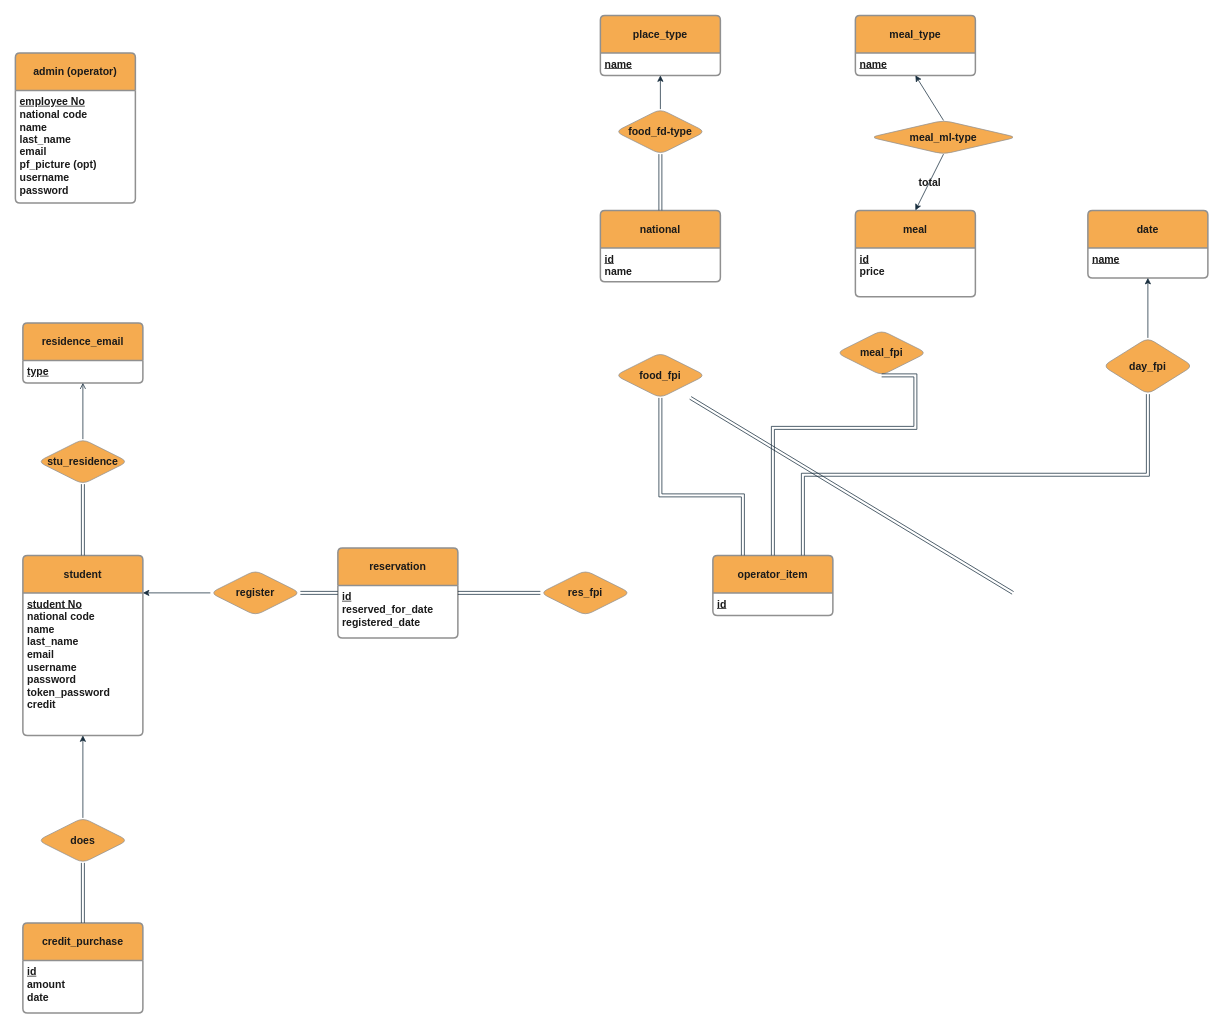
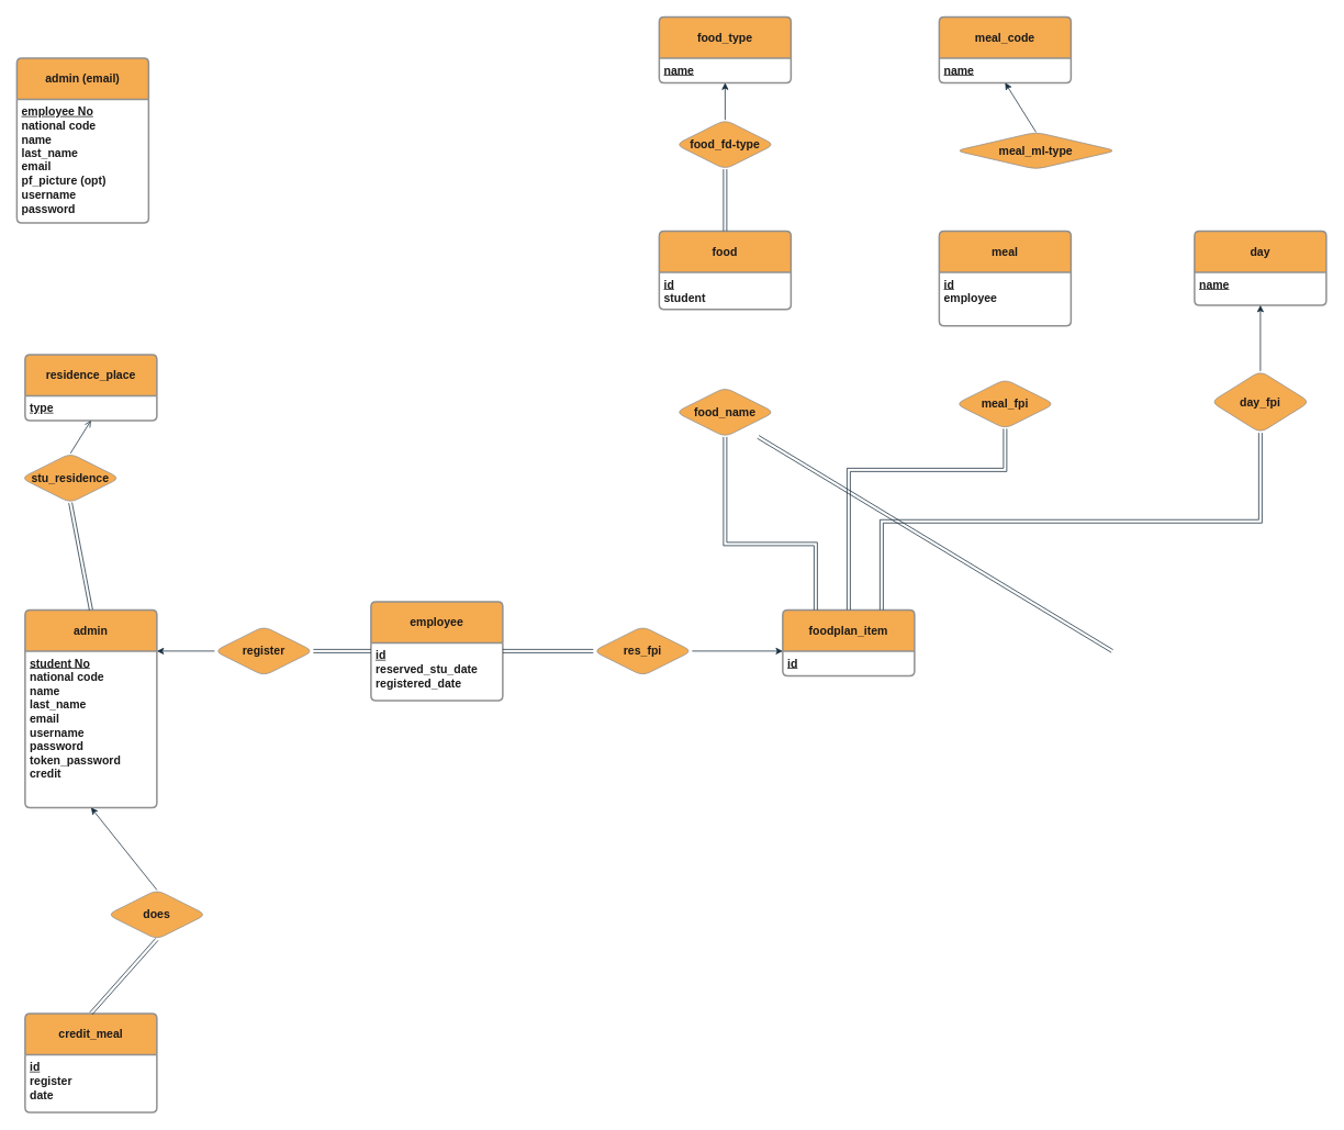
- <mxCell id="35" value="place_type" style="swimlane;childLayout=stackLayout;horizontal=1;startSize=50;horizontalStack=0;rounded=1;fontSize=14;fontStyle=1;strokeWidth=2;resizeParent=0;resizeLast=1;shadow=0;dashed=0;align=center;arcSize=4;whiteSpace=wrap;html=1;strokeColor=#909090;verticalAlign=middle;fontFamily=Helvetica;fontColor=#1A1A1A;labelBackgroundColor=none;fillColor=#F5AB50;" parent="1" vertex="1"><mxGeometry x="800" y="20" width="160" height="80" as="geometry" /></mxCell>
+ <mxCell id="35" value="food_type" style="swimlane;childLayout=stackLayout;horizontal=1;startSize=50;horizontalStack=0;rounded=1;fontSize=14;fontStyle=1;strokeWidth=2;resizeParent=0;resizeLast=1;shadow=0;dashed=0;align=center;arcSize=4;whiteSpace=wrap;html=1;strokeColor=#909090;verticalAlign=middle;fontFamily=Helvetica;fontColor=#1A1A1A;labelBackgroundColor=none;fillColor=#F5AB50;" parent="1" vertex="1"><mxGeometry x="800" y="20" width="160" height="80" as="geometry" /></mxCell>
- <mxCell id="40" value="meal_type" style="swimlane;childLayout=stackLayout;horizontal=1;startSize=50;horizontalStack=0;rounded=1;fontSize=14;fontStyle=1;strokeWidth=2;resizeParent=0;resizeLast=1;shadow=0;dashed=0;align=center;arcSize=4;whiteSpace=wrap;html=1;strokeColor=#909090;verticalAlign=middle;fontFamily=Helvetica;fontColor=#1A1A1A;labelBackgroundColor=none;fillColor=#F5AB50;" parent="1" vertex="1"><mxGeometry x="1140" y="20" width="160" height="80" as="geometry" /></mxCell>
+ <mxCell id="40" value="meal_code" style="swimlane;childLayout=stackLayout;horizontal=1;startSize=50;horizontalStack=0;rounded=1;fontSize=14;fontStyle=1;strokeWidth=2;resizeParent=0;resizeLast=1;shadow=0;dashed=0;align=center;arcSize=4;whiteSpace=wrap;html=1;strokeColor=#909090;verticalAlign=middle;fontFamily=Helvetica;fontColor=#1A1A1A;labelBackgroundColor=none;fillColor=#F5AB50;" parent="1" vertex="1"><mxGeometry x="1140" y="20" width="160" height="80" as="geometry" /></mxCell>
- <mxCell id="2" value="admin (operator)" style="swimlane;childLayout=stackLayout;horizontal=1;startSize=50;horizontalStack=0;rounded=1;fontSize=14;fontStyle=1;strokeWidth=2;resizeParent=0;resizeLast=1;shadow=0;dashed=0;align=center;arcSize=4;whiteSpace=wrap;html=1;strokeColor=#909090;verticalAlign=middle;fontFamily=Helvetica;fontColor=#1A1A1A;labelBackgroundColor=none;fillColor=#F5AB50;" parent="1" vertex="1"><mxGeometry x="20" y="70" width="160" height="200" as="geometry" /></mxCell>
+ <mxCell id="2" value="admin (email)" style="swimlane;childLayout=stackLayout;horizontal=1;startSize=50;horizontalStack=0;rounded=1;fontSize=14;fontStyle=1;strokeWidth=2;resizeParent=0;resizeLast=1;shadow=0;dashed=0;align=center;arcSize=4;whiteSpace=wrap;html=1;strokeColor=#909090;verticalAlign=middle;fontFamily=Helvetica;fontColor=#1A1A1A;labelBackgroundColor=none;fillColor=#F5AB50;" parent="1" vertex="1"><mxGeometry x="20" y="70" width="160" height="200" as="geometry" /></mxCell>
- <mxCell id="44" value="" style="endArrow=classic;html=1;rounded=0;fontFamily=Helvetica;fontSize=14;fontColor=default;fontStyle=1;labelBackgroundColor=none;exitX=0.5;exitY=1;exitDx=0;exitDy=0;entryX=0.5;entryY=0;entryDx=0;entryDy=0;strokeColor=#182E3E;" parent="1" source="42" target="10" edge="1"><mxGeometry relative="1" as="geometry"><mxPoint x="380" y="170" as="sourcePoint" /><mxPoint x="480" y="170" as="targetPoint" /></mxGeometry></mxCell>
- <mxCell id="45" value="total" style="edgeLabel;resizable=0;html=1;;align=center;verticalAlign=middle;rounded=1;strokeColor=#909090;fontFamily=Helvetica;fontSize=14;fontColor=#1A1A1A;fontStyle=1;labelBackgroundColor=none;fillColor=#F5AB50;" parent="44" connectable="0" vertex="1"><mxGeometry relative="1" as="geometry" /></mxCell>
- <mxCell id="8" value="&lt;span style=&quot;font-size: 14px; text-wrap: nowrap;&quot;&gt;national&lt;/span&gt;" style="swimlane;childLayout=stackLayout;horizontal=1;startSize=50;horizontalStack=0;rounded=1;fontSize=14;fontStyle=1;strokeWidth=2;resizeParent=0;resizeLast=1;shadow=0;dashed=0;align=center;arcSize=4;whiteSpace=wrap;html=1;strokeColor=#909090;verticalAlign=middle;fontFamily=Helvetica;fontColor=#1A1A1A;labelBackgroundColor=none;fillColor=#F5AB50;" parent="1" vertex="1"><mxGeometry x="800" y="280" width="160" height="95" as="geometry" /></mxCell>
+ <mxCell id="8" value="&lt;span style=&quot;font-size: 14px; text-wrap: nowrap;&quot;&gt;food&lt;/span&gt;" style="swimlane;childLayout=stackLayout;horizontal=1;startSize=50;horizontalStack=0;rounded=1;fontSize=14;fontStyle=1;strokeWidth=2;resizeParent=0;resizeLast=1;shadow=0;dashed=0;align=center;arcSize=4;whiteSpace=wrap;html=1;strokeColor=#909090;verticalAlign=middle;fontFamily=Helvetica;fontColor=#1A1A1A;labelBackgroundColor=none;fillColor=#F5AB50;" parent="1" vertex="1"><mxGeometry x="800" y="280" width="160" height="95" as="geometry" /></mxCell>
- <mxCell id="22" value="date" style="swimlane;childLayout=stackLayout;horizontal=1;startSize=50;horizontalStack=0;rounded=1;fontSize=14;fontStyle=1;strokeWidth=2;resizeParent=0;resizeLast=1;shadow=0;dashed=0;align=center;arcSize=4;whiteSpace=wrap;html=1;strokeColor=#909090;verticalAlign=middle;fontFamily=Helvetica;fontColor=#1A1A1A;labelBackgroundColor=none;fillColor=#F5AB50;" parent="1" vertex="1"><mxGeometry x="1450" y="280" width="160" height="90" as="geometry" /></mxCell>
+ <mxCell id="22" value="day" style="swimlane;childLayout=stackLayout;horizontal=1;startSize=50;horizontalStack=0;rounded=1;fontSize=14;fontStyle=1;strokeWidth=2;resizeParent=0;resizeLast=1;shadow=0;dashed=0;align=center;arcSize=4;whiteSpace=wrap;html=1;strokeColor=#909090;verticalAlign=middle;fontFamily=Helvetica;fontColor=#1A1A1A;labelBackgroundColor=none;fillColor=#F5AB50;" parent="1" vertex="1"><mxGeometry x="1450" y="280" width="160" height="90" as="geometry" /></mxCell>
- <mxCell id="9" value="&lt;u style=&quot;font-size: 14px;&quot;&gt;id&lt;/u&gt;&lt;div style=&quot;font-size: 14px;&quot;&gt;name&lt;/div&gt;" style="align=left;strokeColor=none;fillColor=none;spacingLeft=4;fontSize=14;verticalAlign=top;resizable=0;rotatable=0;part=1;html=1;rounded=1;fontFamily=Helvetica;fontColor=#1A1A1A;fontStyle=1;labelBackgroundColor=none;" parent="8" vertex="1"><mxGeometry y="50" width="160" height="45" as="geometry" /></mxCell>
+ <mxCell id="9" value="&lt;u style=&quot;font-size: 14px;&quot;&gt;id&lt;/u&gt;&lt;div style=&quot;font-size: 14px;&quot;&gt;student&lt;/div&gt;" style="align=left;strokeColor=none;fillColor=none;spacingLeft=4;fontSize=14;verticalAlign=top;resizable=0;rotatable=0;part=1;html=1;rounded=1;fontFamily=Helvetica;fontColor=#1A1A1A;fontStyle=1;labelBackgroundColor=none;" parent="8" vertex="1"><mxGeometry y="50" width="160" height="45" as="geometry" /></mxCell>
- <mxCell id="11" value="&lt;u style=&quot;font-size: 14px;&quot;&gt;id&lt;/u&gt;&lt;div style=&quot;font-size: 14px;&quot;&gt;&lt;div style=&quot;font-size: 14px;&quot;&gt;price&lt;/div&gt;&lt;/div&gt;" style="align=left;strokeColor=none;fillColor=none;spacingLeft=4;fontSize=14;verticalAlign=top;resizable=0;rotatable=0;part=1;html=1;rounded=1;fontFamily=Helvetica;fontColor=#1A1A1A;fontStyle=1;labelBackgroundColor=none;" parent="10" vertex="1"><mxGeometry y="50" width="160" height="65" as="geometry" /></mxCell>
+ <mxCell id="11" value="&lt;u style=&quot;font-size: 14px;&quot;&gt;id&lt;/u&gt;&lt;div style=&quot;font-size: 14px;&quot;&gt;&lt;div style=&quot;font-size: 14px;&quot;&gt;employee&lt;/div&gt;&lt;/div&gt;" style="align=left;strokeColor=none;fillColor=none;spacingLeft=4;fontSize=14;verticalAlign=top;resizable=0;rotatable=0;part=1;html=1;rounded=1;fontFamily=Helvetica;fontColor=#1A1A1A;fontStyle=1;labelBackgroundColor=none;" parent="10" vertex="1"><mxGeometry y="50" width="160" height="65" as="geometry" /></mxCell>
- <mxCell id="6" value="&lt;span style=&quot;font-size: 14px; text-wrap: nowrap;&quot;&gt;residence_email&lt;/span&gt;" style="swimlane;childLayout=stackLayout;horizontal=1;startSize=50;horizontalStack=0;rounded=1;fontSize=14;fontStyle=1;strokeWidth=2;resizeParent=0;resizeLast=1;shadow=0;dashed=0;align=center;arcSize=4;whiteSpace=wrap;html=1;strokeColor=#909090;verticalAlign=middle;fontFamily=Helvetica;fontColor=#1A1A1A;labelBackgroundColor=none;fillColor=#F5AB50;" parent="1" vertex="1"><mxGeometry x="30" y="430" width="160" height="80" as="geometry" /></mxCell>
+ <mxCell id="6" value="&lt;span style=&quot;font-size: 14px; text-wrap: nowrap;&quot;&gt;residence_place&lt;/span&gt;" style="swimlane;childLayout=stackLayout;horizontal=1;startSize=50;horizontalStack=0;rounded=1;fontSize=14;fontStyle=1;strokeWidth=2;resizeParent=0;resizeLast=1;shadow=0;dashed=0;align=center;arcSize=4;whiteSpace=wrap;html=1;strokeColor=#909090;verticalAlign=middle;fontFamily=Helvetica;fontColor=#1A1A1A;labelBackgroundColor=none;fillColor=#F5AB50;" parent="1" vertex="1"><mxGeometry x="30" y="430" width="160" height="80" as="geometry" /></mxCell>
- <mxCell id="27" value="meal_fpi" style="shape=rhombus;perimeter=rhombusPerimeter;whiteSpace=wrap;html=1;align=center;rounded=1;strokeColor=#909090;verticalAlign=middle;fontFamily=Helvetica;fontSize=14;fontColor=#1A1A1A;fontStyle=1;labelBackgroundColor=none;fillColor=#F5AB50;" parent="1" vertex="1"><mxGeometry x="1115" y="440" width="120" height="60" as="geometry" /></mxCell>
+ <mxCell id="27" value="meal_fpi" style="shape=rhombus;perimeter=rhombusPerimeter;whiteSpace=wrap;html=1;align=center;rounded=1;strokeColor=#909090;verticalAlign=middle;fontFamily=Helvetica;fontSize=14;fontColor=#1A1A1A;fontStyle=1;labelBackgroundColor=none;fillColor=#F5AB50;" parent="1" vertex="1"><mxGeometry x="1160" y="460" width="120" height="60" as="geometry" /></mxCell>
- <mxCell id="28" value="food_fpi" style="shape=rhombus;perimeter=rhombusPerimeter;whiteSpace=wrap;html=1;align=center;rounded=1;strokeColor=#909090;verticalAlign=middle;fontFamily=Helvetica;fontSize=14;fontColor=#1A1A1A;fontStyle=1;labelBackgroundColor=none;fillColor=#F5AB50;" parent="1" vertex="1"><mxGeometry x="820" y="470" width="120" height="60" as="geometry" /></mxCell>
+ <mxCell id="28" value="food_name" style="shape=rhombus;perimeter=rhombusPerimeter;whiteSpace=wrap;html=1;align=center;rounded=1;strokeColor=#909090;verticalAlign=middle;fontFamily=Helvetica;fontSize=14;fontColor=#1A1A1A;fontStyle=1;labelBackgroundColor=none;fillColor=#F5AB50;" parent="1" vertex="1"><mxGeometry x="820" y="470" width="120" height="60" as="geometry" /></mxCell>
- <mxCell id="17" value="stu_residence" style="shape=rhombus;perimeter=rhombusPerimeter;whiteSpace=wrap;html=1;align=center;rounded=1;strokeColor=#909090;verticalAlign=middle;fontFamily=Helvetica;fontSize=14;fontColor=#1A1A1A;fontStyle=1;labelBackgroundColor=none;fillColor=#F5AB50;" parent="1" vertex="1"><mxGeometry x="50" y="585" width="120" height="60" as="geometry" /></mxCell>
+ <mxCell id="17" value="stu_residence" style="shape=rhombus;perimeter=rhombusPerimeter;whiteSpace=wrap;html=1;align=center;rounded=1;strokeColor=#909090;verticalAlign=middle;fontFamily=Helvetica;fontSize=14;fontColor=#1A1A1A;fontStyle=1;labelBackgroundColor=none;fillColor=#F5AB50;" parent="1" vertex="1"><mxGeometry x="25" y="550" width="120" height="60" as="geometry" /></mxCell>
- <mxCell id="12" value="&lt;font style=&quot;font-size: 14px;&quot;&gt;reservation&lt;/font&gt;" style="swimlane;childLayout=stackLayout;horizontal=1;startSize=50;horizontalStack=0;rounded=1;fontSize=14;fontStyle=1;strokeWidth=2;resizeParent=0;resizeLast=1;shadow=0;dashed=0;align=center;arcSize=4;whiteSpace=wrap;html=1;strokeColor=#909090;verticalAlign=middle;fontFamily=Helvetica;fontColor=#1A1A1A;labelBackgroundColor=none;fillColor=#F5AB50;" parent="1" vertex="1"><mxGeometry x="450" y="730" width="160" height="120" as="geometry" /></mxCell>
+ <mxCell id="12" value="&lt;font style=&quot;font-size: 14px;&quot;&gt;employee&lt;/font&gt;" style="swimlane;childLayout=stackLayout;horizontal=1;startSize=50;horizontalStack=0;rounded=1;fontSize=14;fontStyle=1;strokeWidth=2;resizeParent=0;resizeLast=1;shadow=0;dashed=0;align=center;arcSize=4;whiteSpace=wrap;html=1;strokeColor=#909090;verticalAlign=middle;fontFamily=Helvetica;fontColor=#1A1A1A;labelBackgroundColor=none;fillColor=#F5AB50;" parent="1" vertex="1"><mxGeometry x="450" y="730" width="160" height="120" as="geometry" /></mxCell>
- <mxCell id="4" value="student" style="swimlane;childLayout=stackLayout;horizontal=1;startSize=50;horizontalStack=0;rounded=1;fontSize=14;fontStyle=1;strokeWidth=2;resizeParent=0;resizeLast=1;shadow=0;dashed=0;align=center;arcSize=4;whiteSpace=wrap;html=1;strokeColor=#909090;verticalAlign=middle;fontFamily=Helvetica;fontColor=#1A1A1A;labelBackgroundColor=none;fillColor=#F5AB50;" parent="1" vertex="1"><mxGeometry x="30" y="740" width="160" height="240" as="geometry" /></mxCell>
+ <mxCell id="4" value="admin" style="swimlane;childLayout=stackLayout;horizontal=1;startSize=50;horizontalStack=0;rounded=1;fontSize=14;fontStyle=1;strokeWidth=2;resizeParent=0;resizeLast=1;shadow=0;dashed=0;align=center;arcSize=4;whiteSpace=wrap;html=1;strokeColor=#909090;verticalAlign=middle;fontFamily=Helvetica;fontColor=#1A1A1A;labelBackgroundColor=none;fillColor=#F5AB50;" parent="1" vertex="1"><mxGeometry x="30" y="740" width="160" height="240" as="geometry" /></mxCell>
- <mxCell id="20" value="operator_item" style="swimlane;childLayout=stackLayout;horizontal=1;startSize=50;horizontalStack=0;rounded=1;fontSize=14;fontStyle=1;strokeWidth=2;resizeParent=0;resizeLast=1;shadow=0;dashed=0;align=center;arcSize=4;whiteSpace=wrap;html=1;strokeColor=#909090;verticalAlign=middle;fontFamily=Helvetica;fontColor=#1A1A1A;labelBackgroundColor=none;fillColor=#F5AB50;" parent="1" vertex="1"><mxGeometry x="950" y="740" width="160" height="80" as="geometry" /></mxCell>
+ <mxCell id="20" value="foodplan_item" style="swimlane;childLayout=stackLayout;horizontal=1;startSize=50;horizontalStack=0;rounded=1;fontSize=14;fontStyle=1;strokeWidth=2;resizeParent=0;resizeLast=1;shadow=0;dashed=0;align=center;arcSize=4;whiteSpace=wrap;html=1;strokeColor=#909090;verticalAlign=middle;fontFamily=Helvetica;fontColor=#1A1A1A;labelBackgroundColor=none;fillColor=#F5AB50;" parent="1" vertex="1"><mxGeometry x="950" y="740" width="160" height="80" as="geometry" /></mxCell>
- <mxCell id="14" value="register" style="shape=rhombus;perimeter=rhombusPerimeter;whiteSpace=wrap;html=1;align=center;rounded=1;strokeColor=#909090;verticalAlign=middle;fontFamily=Helvetica;fontSize=14;fontColor=#1A1A1A;fontStyle=1;labelBackgroundColor=none;fillColor=#F5AB50;" parent="1" vertex="1"><mxGeometry x="280" y="760" width="120" height="60" as="geometry" /></mxCell>
+ <mxCell id="14" value="register" style="shape=rhombus;perimeter=rhombusPerimeter;whiteSpace=wrap;html=1;align=center;rounded=1;strokeColor=#909090;verticalAlign=middle;fontFamily=Helvetica;fontSize=14;fontColor=#1A1A1A;fontStyle=1;labelBackgroundColor=none;fillColor=#F5AB50;" parent="1" vertex="1"><mxGeometry x="260" y="760" width="120" height="60" as="geometry" /></mxCell>
+ <mxCell id="33" value="" style="endArrow=classic;html=1;rounded=0;fontFamily=Helvetica;fontSize=14;fontColor=default;fontStyle=1;labelBackgroundColor=none;entryX=0;entryY=0;entryDx=0;entryDy=0;exitX=1;exitY=0.5;exitDx=0;exitDy=0;strokeColor=#182E3E;" parent="1" source="32" target="21" edge="1"><mxGeometry width="50" height="50" relative="1" as="geometry"><mxPoint x="940" y="840" as="sourcePoint" /><mxPoint x="990" y="790" as="targetPoint" /></mxGeometry></mxCell>
- <mxCell id="13" value="&lt;u style=&quot;font-size: 14px;&quot;&gt;id&lt;/u&gt;&lt;div style=&quot;font-size: 14px;&quot;&gt;reserved_for_date&lt;/div&gt;&lt;div style=&quot;font-size: 14px;&quot;&gt;registered_date&lt;/div&gt;" style="align=left;strokeColor=none;fillColor=none;spacingLeft=4;fontSize=14;verticalAlign=top;resizable=0;rotatable=0;part=1;html=1;rounded=1;fontFamily=Helvetica;fontColor=#1A1A1A;fontStyle=1;labelBackgroundColor=none;" parent="12" vertex="1"><mxGeometry y="50" width="160" height="70" as="geometry" /></mxCell>
+ <mxCell id="13" value="&lt;u style=&quot;font-size: 14px;&quot;&gt;id&lt;/u&gt;&lt;div style=&quot;font-size: 14px;&quot;&gt;reserved_stu_date&lt;/div&gt;&lt;div style=&quot;font-size: 14px;&quot;&gt;registered_date&lt;/div&gt;" style="align=left;strokeColor=none;fillColor=none;spacingLeft=4;fontSize=14;verticalAlign=top;resizable=0;rotatable=0;part=1;html=1;rounded=1;fontFamily=Helvetica;fontColor=#1A1A1A;fontStyle=1;labelBackgroundColor=none;" parent="12" vertex="1"><mxGeometry y="50" width="160" height="70" as="geometry" /></mxCell>
- <mxCell id="48" value="does" style="shape=rhombus;perimeter=rhombusPerimeter;whiteSpace=wrap;html=1;align=center;strokeColor=#909090;fontColor=#1A1A1A;fillColor=#F5AB50;rounded=1;fontSize=14;fontStyle=1" parent="1" vertex="1"><mxGeometry x="50" y="1090" width="120" height="60" as="geometry" /></mxCell>
+ <mxCell id="48" value="does" style="shape=rhombus;perimeter=rhombusPerimeter;whiteSpace=wrap;html=1;align=center;strokeColor=#909090;fontColor=#1A1A1A;fillColor=#F5AB50;rounded=1;fontSize=14;fontStyle=1" parent="1" vertex="1"><mxGeometry x="130" y="1080" width="120" height="60" as="geometry" /></mxCell>
- <mxCell id="46" value="&lt;span style=&quot;font-size: 14px;&quot;&gt;credit_purchase&lt;/span&gt;" style="swimlane;childLayout=stackLayout;horizontal=1;startSize=50;horizontalStack=0;rounded=1;fontSize=14;fontStyle=1;strokeWidth=2;resizeParent=0;resizeLast=1;shadow=0;dashed=0;align=center;arcSize=4;whiteSpace=wrap;html=1;strokeColor=#909090;verticalAlign=middle;fontFamily=Helvetica;fontColor=#1A1A1A;labelBackgroundColor=none;fillColor=#F5AB50;" parent="1" vertex="1"><mxGeometry x="30" y="1230" width="160" height="120" as="geometry" /></mxCell>
+ <mxCell id="46" value="&lt;span style=&quot;font-size: 14px;&quot;&gt;credit_meal&lt;/span&gt;" style="swimlane;childLayout=stackLayout;horizontal=1;startSize=50;horizontalStack=0;rounded=1;fontSize=14;fontStyle=1;strokeWidth=2;resizeParent=0;resizeLast=1;shadow=0;dashed=0;align=center;arcSize=4;whiteSpace=wrap;html=1;strokeColor=#909090;verticalAlign=middle;fontFamily=Helvetica;fontColor=#1A1A1A;labelBackgroundColor=none;fillColor=#F5AB50;" parent="1" vertex="1"><mxGeometry x="30" y="1230" width="160" height="120" as="geometry" /></mxCell>
- <mxCell id="47" value="&lt;u style=&quot;font-size: 14px;&quot;&gt;id&lt;/u&gt;&lt;div style=&quot;font-size: 14px;&quot;&gt;amount&lt;/div&gt;&lt;div style=&quot;font-size: 14px;&quot;&gt;date&lt;/div&gt;" style="align=left;strokeColor=none;fillColor=none;spacingLeft=4;fontSize=14;verticalAlign=top;resizable=0;rotatable=0;part=1;html=1;rounded=1;shadow=0;dashed=0;strokeWidth=2;arcSize=4;fontFamily=Helvetica;fontColor=#1A1A1A;fontStyle=1;labelBackgroundColor=none;" parent="46" vertex="1"><mxGeometry y="50" width="160" height="70" as="geometry" /></mxCell>
+ <mxCell id="47" value="&lt;u style=&quot;font-size: 14px;&quot;&gt;id&lt;/u&gt;&lt;div style=&quot;font-size: 14px;&quot;&gt;register&lt;/div&gt;&lt;div style=&quot;font-size: 14px;&quot;&gt;date&lt;/div&gt;" style="align=left;strokeColor=none;fillColor=none;spacingLeft=4;fontSize=14;verticalAlign=top;resizable=0;rotatable=0;part=1;html=1;rounded=1;shadow=0;dashed=0;strokeWidth=2;arcSize=4;fontFamily=Helvetica;fontColor=#1A1A1A;fontStyle=1;labelBackgroundColor=none;" parent="46" vertex="1"><mxGeometry y="50" width="160" height="70" as="geometry" /></mxCell>
